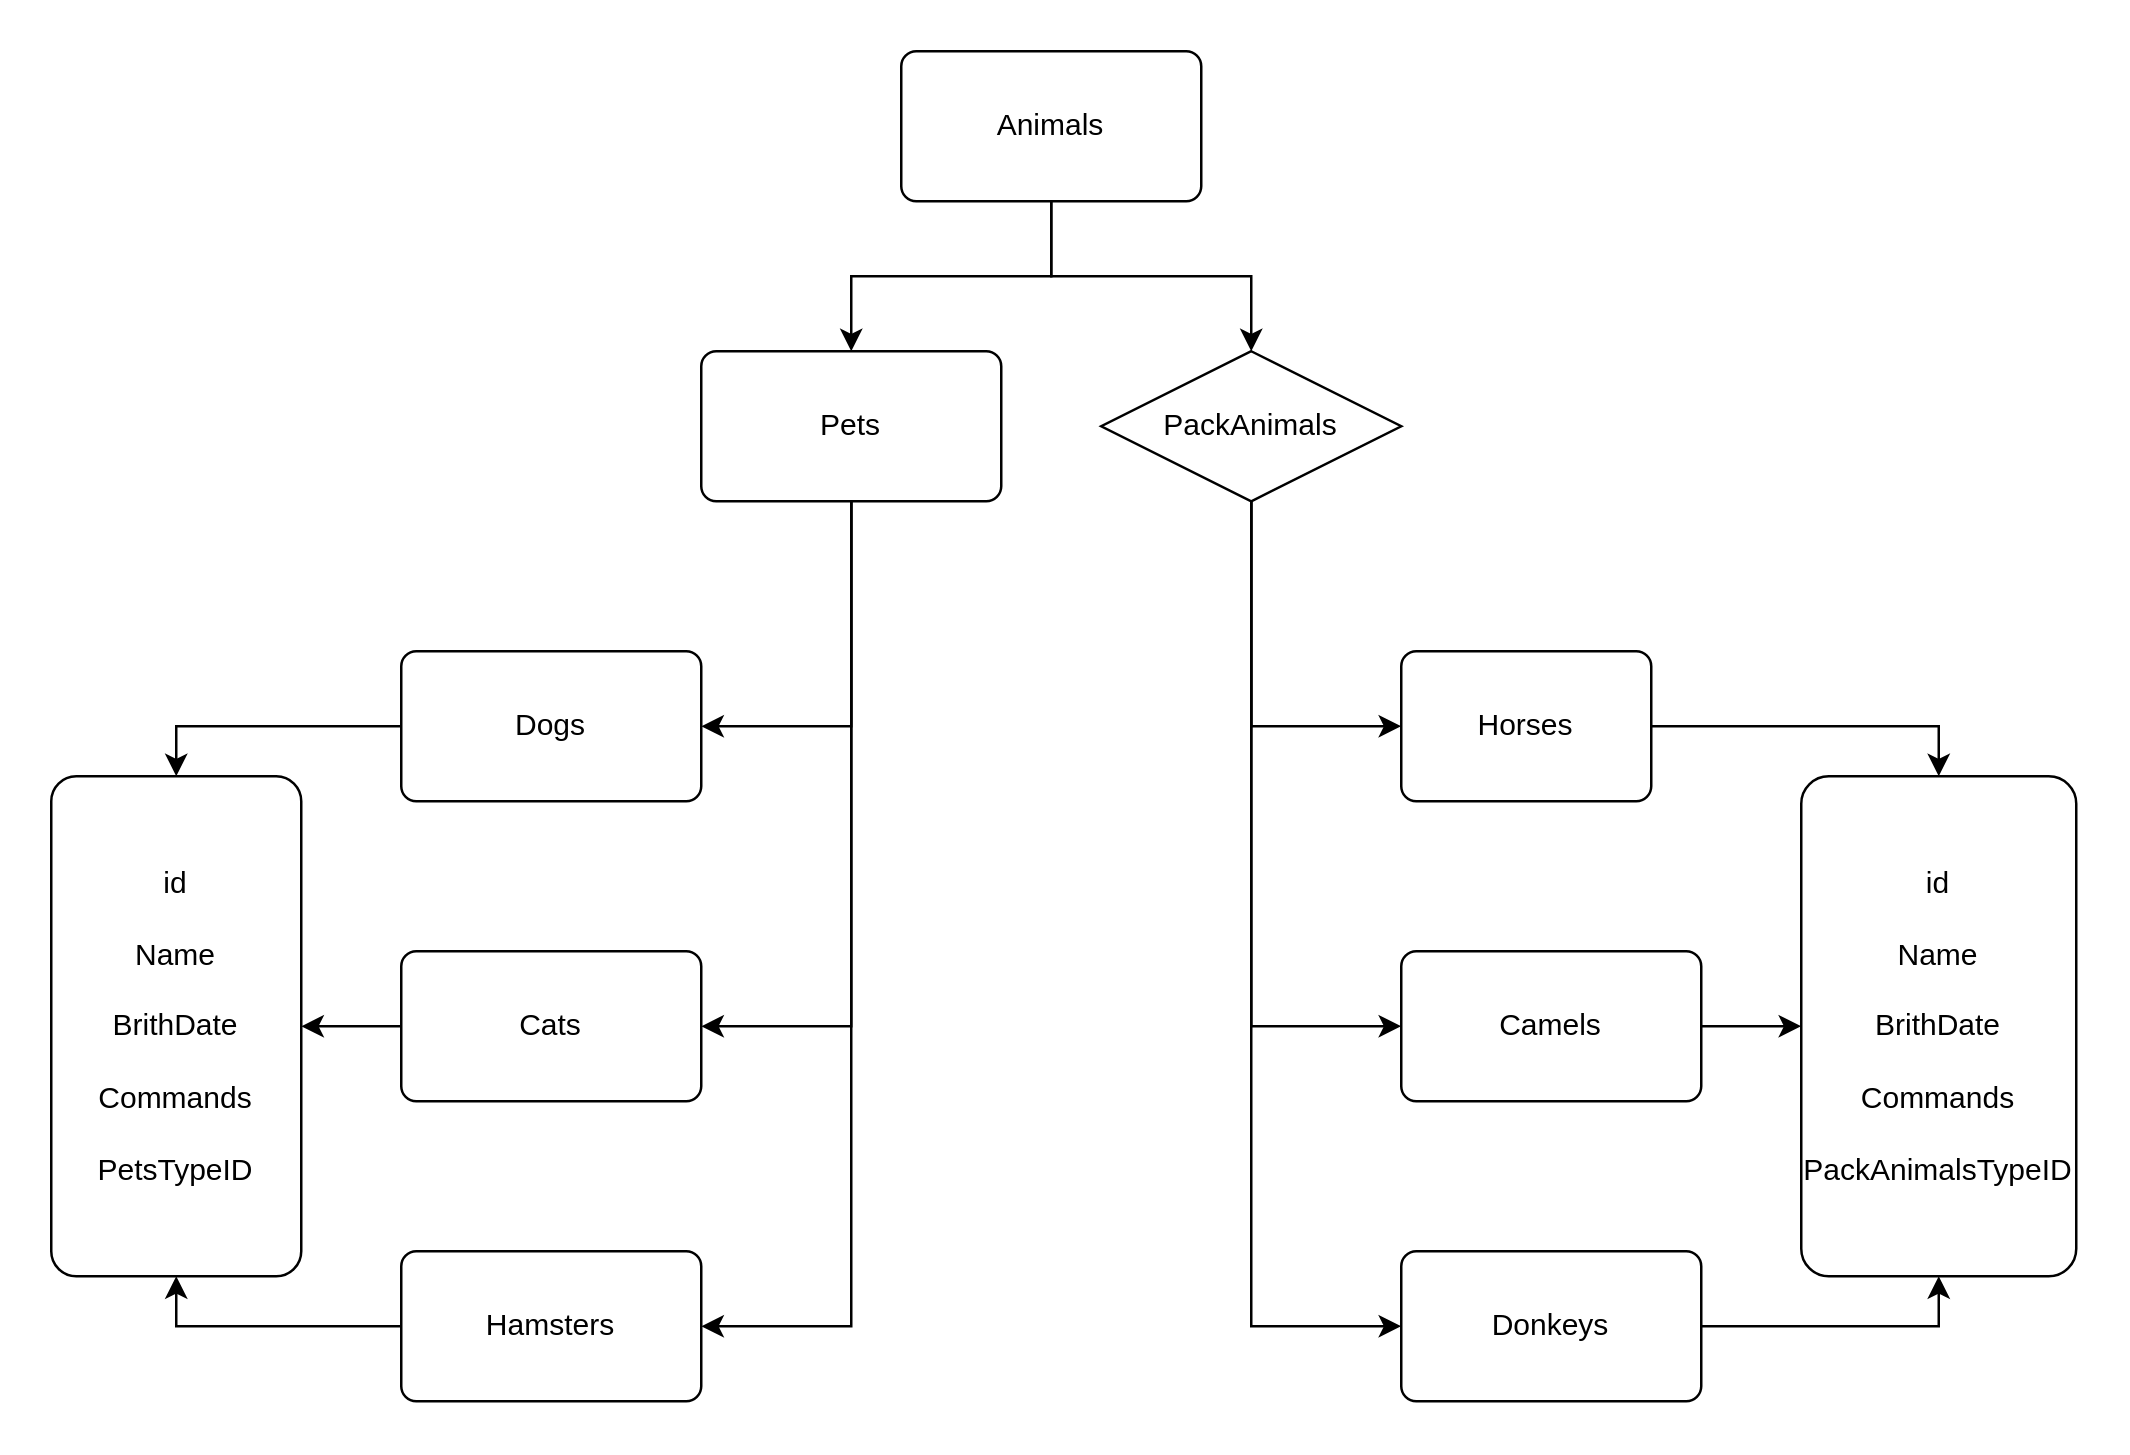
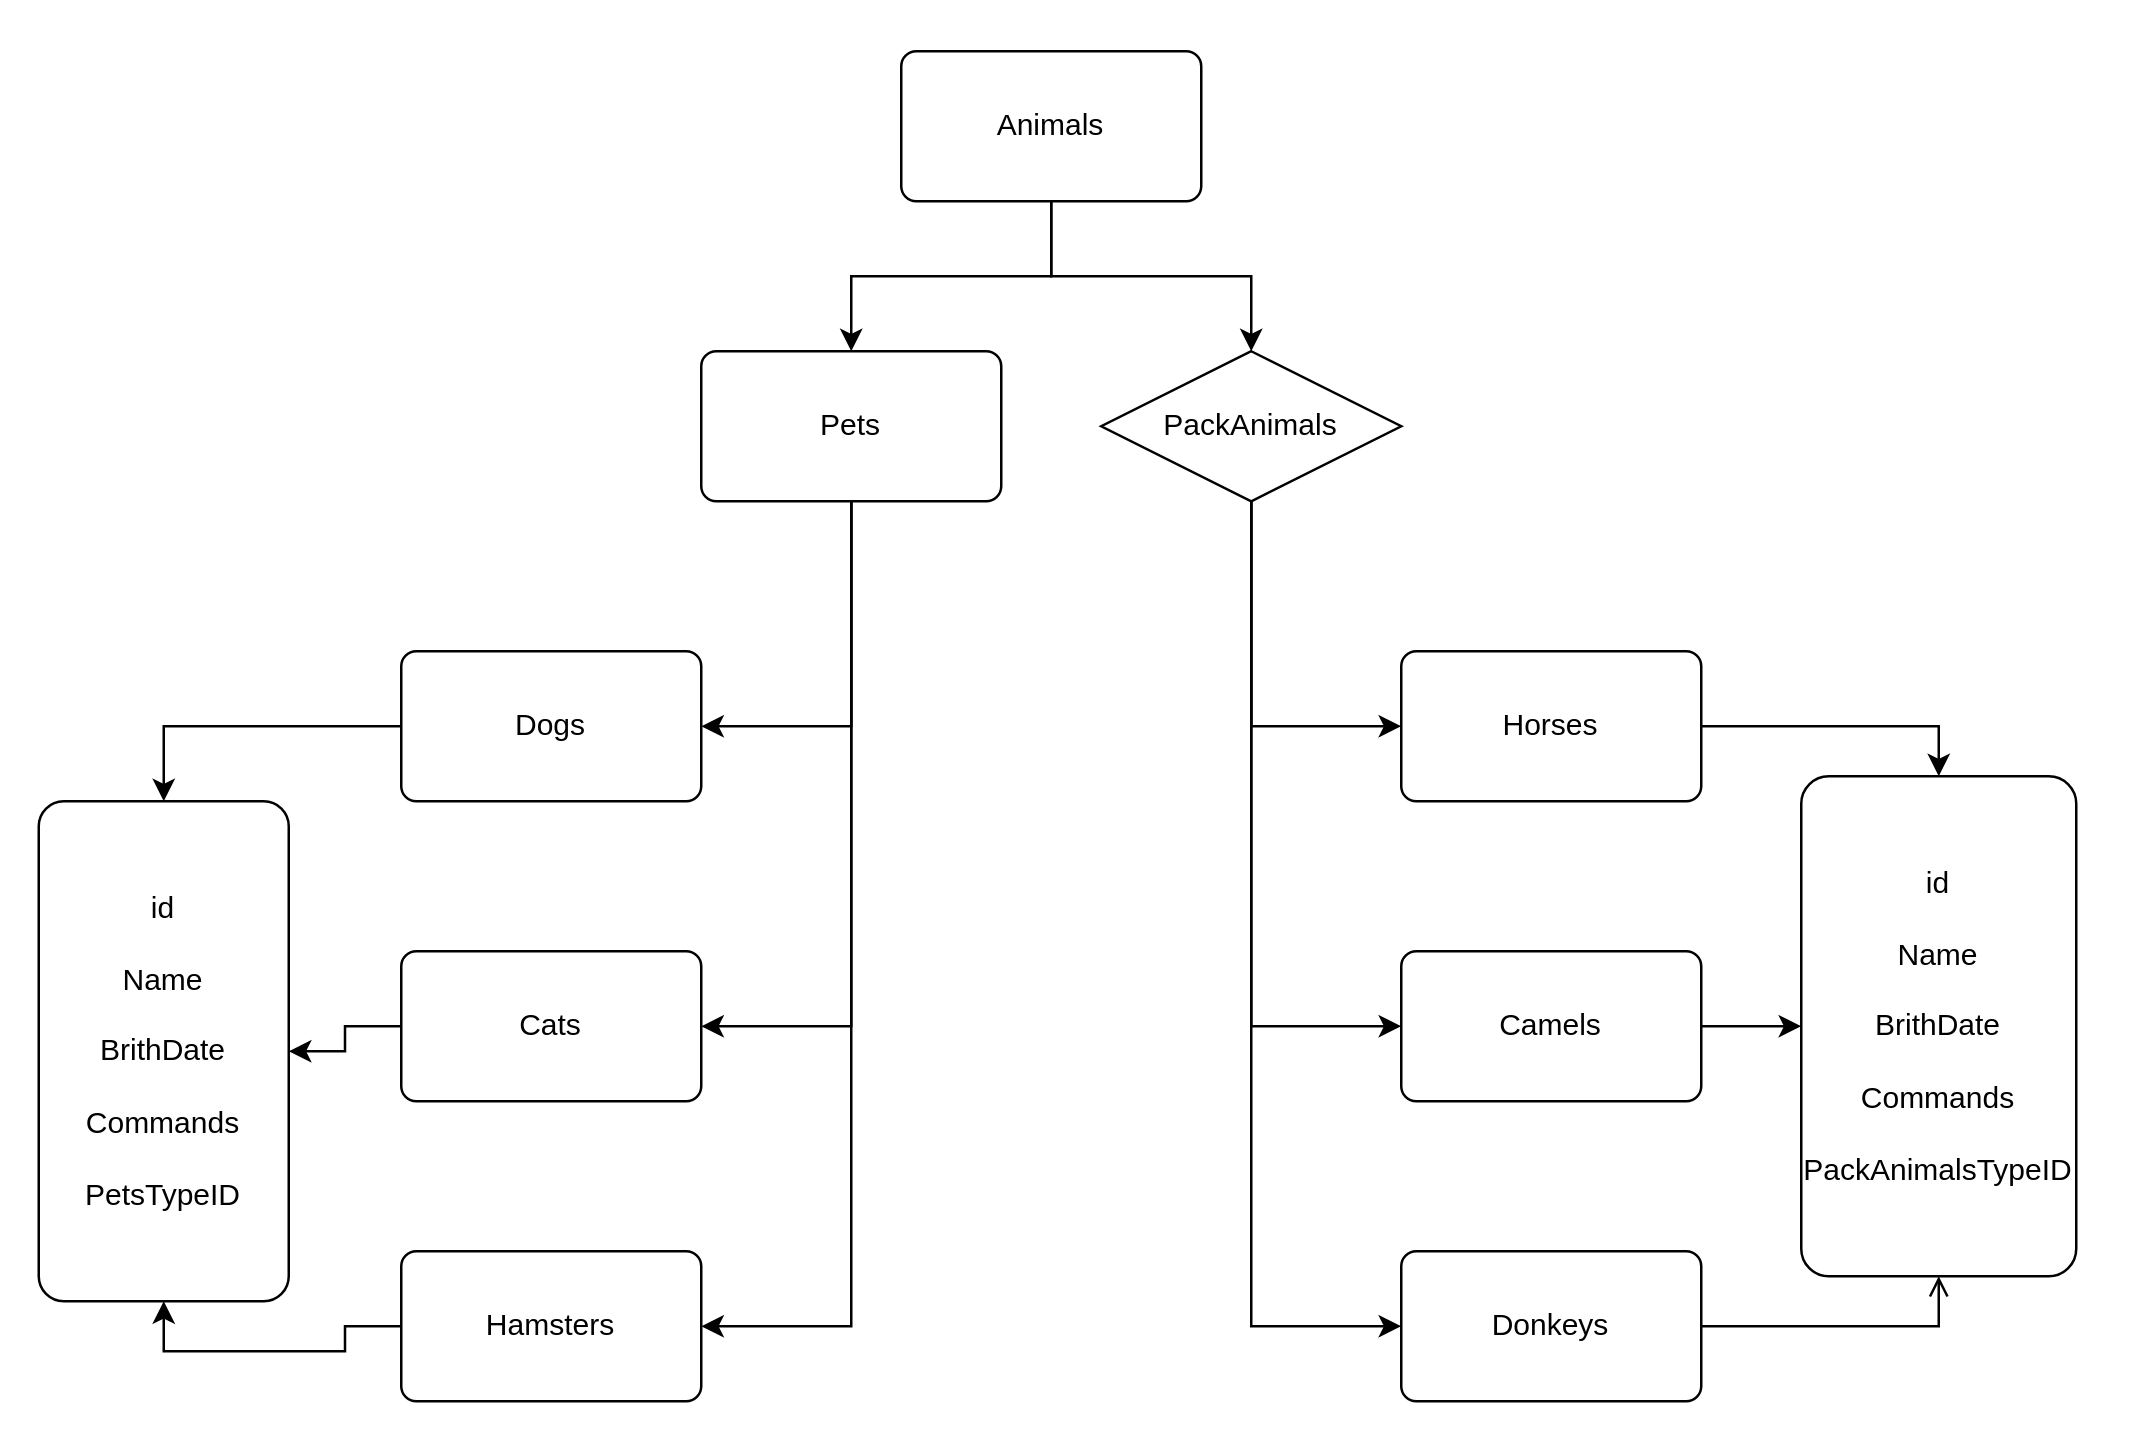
- <mxCell id="20" value="Horses" style="rounded=1;arcSize=10;whiteSpace=wrap;html=1;align=center;" vertex="1" parent="1"><mxGeometry x="560" y="260" width="100" height="60" as="geometry" /></mxCell>
+ <mxCell id="20" value="Horses" style="rounded=1;arcSize=10;whiteSpace=wrap;html=1;align=center;" vertex="1" parent="1"><mxGeometry x="560" y="260" width="120" height="60" as="geometry" /></mxCell>
- <mxCell id="25" value="id&lt;div&gt;&lt;br&gt;&lt;div&gt;Name&lt;/div&gt;&lt;div&gt;&lt;br&gt;&lt;/div&gt;&lt;div&gt;BrithDate&lt;/div&gt;&lt;div&gt;&lt;br&gt;&lt;/div&gt;&lt;div&gt;Commands&lt;/div&gt;&lt;div&gt;&lt;br&gt;&lt;/div&gt;&lt;div&gt;PetsTypeID&lt;/div&gt;&lt;/div&gt;" style="rounded=1;arcSize=10;whiteSpace=wrap;html=1;align=center;" vertex="1" parent="1"><mxGeometry x="20" y="310" width="100" height="200" as="geometry" /></mxCell>
+ <mxCell id="25" value="id&lt;div&gt;&lt;br&gt;&lt;div&gt;Name&lt;/div&gt;&lt;div&gt;&lt;br&gt;&lt;/div&gt;&lt;div&gt;BrithDate&lt;/div&gt;&lt;div&gt;&lt;br&gt;&lt;/div&gt;&lt;div&gt;Commands&lt;/div&gt;&lt;div&gt;&lt;br&gt;&lt;/div&gt;&lt;div&gt;PetsTypeID&lt;/div&gt;&lt;/div&gt;" style="rounded=1;arcSize=10;whiteSpace=wrap;html=1;align=center;" vertex="1" parent="1"><mxGeometry x="15" y="320" width="100" height="200" as="geometry" /></mxCell>
- <mxCell id="23" style="edgeStyle=orthogonalEdgeStyle;rounded=0;orthogonalLoop=1;jettySize=auto;html=1;entryX=0.5;entryY=1;entryDx=0;entryDy=0;" edge="1" parent="1" source="24" target="26"><mxGeometry relative="1" as="geometry" /></mxCell>
+ <mxCell id="23" style="edgeStyle=orthogonalEdgeStyle;rounded=0;orthogonalLoop=1;jettySize=auto;html=1;entryX=0.5;entryY=1;entryDx=0;entryDy=0;endArrow=open;" edge="1" parent="1" source="24" target="26"><mxGeometry relative="1" as="geometry" /></mxCell>
